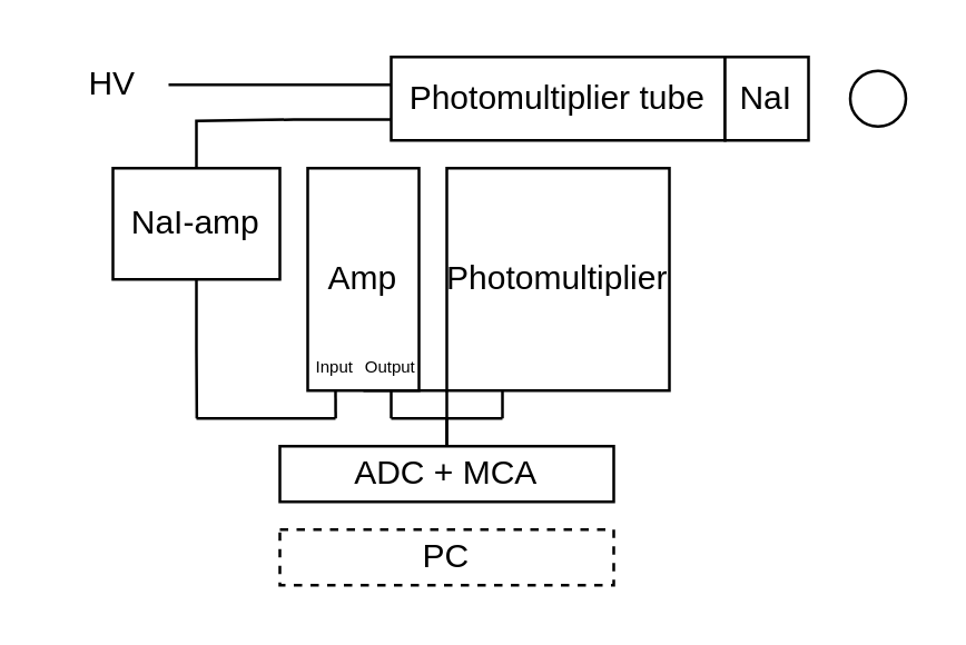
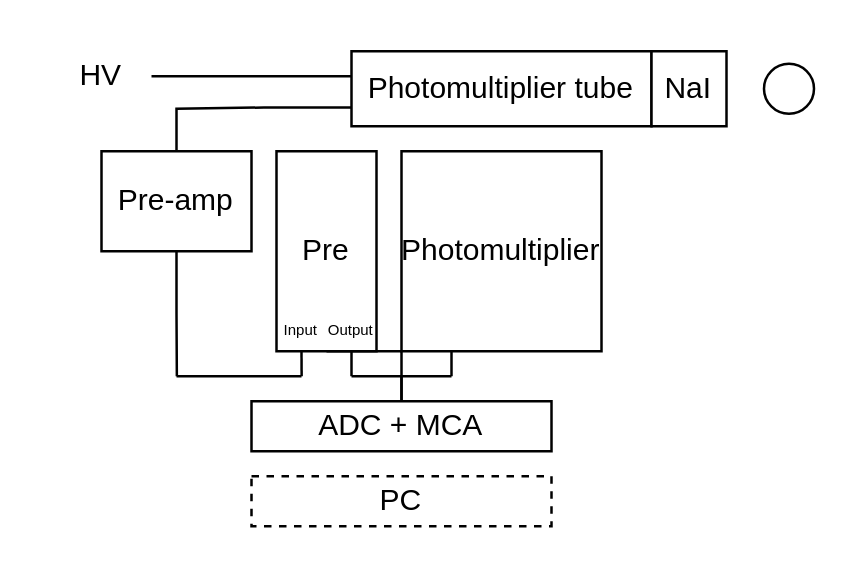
- <mxCell id="8" value="NaI-amp" style="rounded=0;whiteSpace=wrap;html=1;" vertex="1" parent="1"><mxGeometry x="40" y="60" width="60" height="40" as="geometry" /></mxCell>
+ <mxCell id="8" value="Pre-amp" style="rounded=0;whiteSpace=wrap;html=1;" vertex="1" parent="1"><mxGeometry x="40" y="60" width="60" height="40" as="geometry" /></mxCell>
- <mxCell id="10" value="Amp" style="rounded=0;whiteSpace=wrap;html=1;" vertex="1" parent="1"><mxGeometry x="110" y="60" width="40" height="80" as="geometry" /></mxCell>
+ <mxCell id="10" value="Pre" style="rounded=0;whiteSpace=wrap;html=1;" vertex="1" parent="1"><mxGeometry x="110" y="60" width="40" height="80" as="geometry" /></mxCell>
